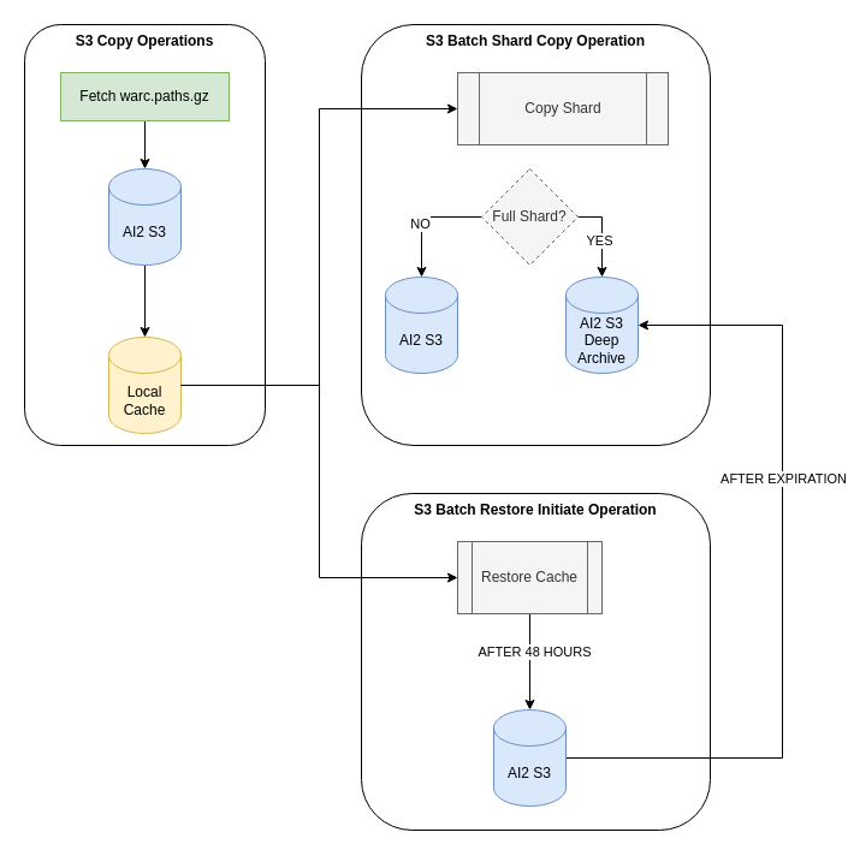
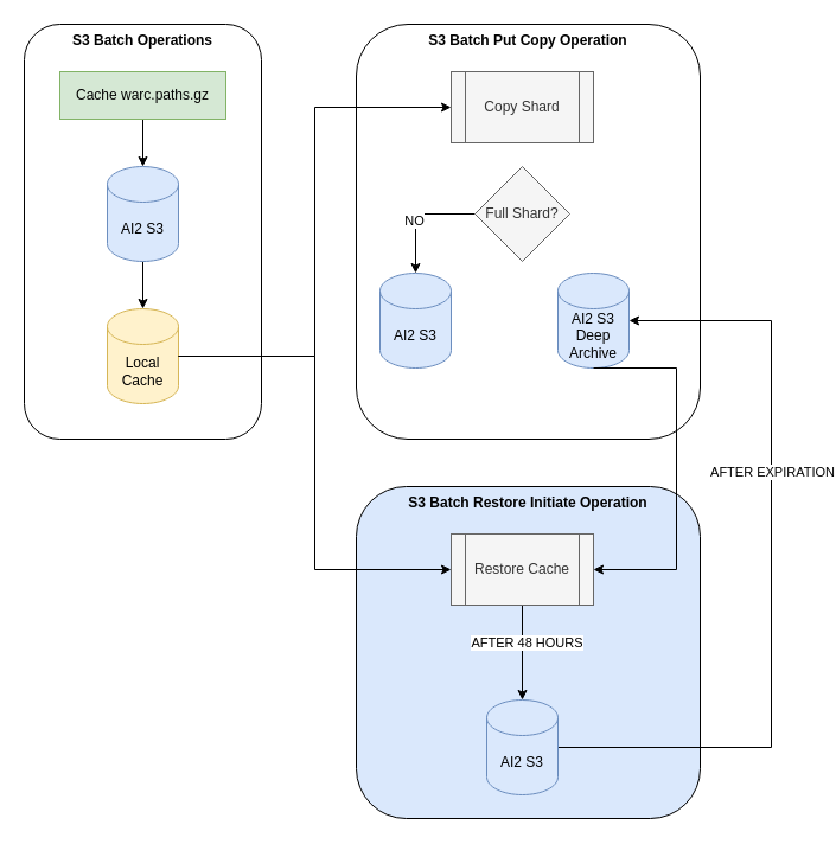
- <mxCell id="2" value="S3 Copy Operations" style="rounded=1;whiteSpace=wrap;html=1;verticalAlign=top;fontStyle=1" vertex="1" parent="1"><mxGeometry x="20" y="20" width="200" height="350" as="geometry" /></mxCell>
+ <mxCell id="2" value="S3 Batch Operations" style="rounded=1;whiteSpace=wrap;html=1;verticalAlign=top;fontStyle=1" vertex="1" parent="1"><mxGeometry x="20" y="20" width="200" height="350" as="geometry" /></mxCell>
- <mxCell id="8" value="S3 Batch Shard Copy Operation" style="rounded=1;whiteSpace=wrap;html=1;verticalAlign=top;fontStyle=1" vertex="1" parent="1"><mxGeometry x="300" y="20" width="290" height="350" as="geometry" /></mxCell>
+ <mxCell id="8" value="S3 Batch Put Copy Operation" style="rounded=1;whiteSpace=wrap;html=1;verticalAlign=top;fontStyle=1" vertex="1" parent="1"><mxGeometry x="300" y="20" width="290" height="350" as="geometry" /></mxCell>
- <mxCell id="4" value="Fetch warc.paths.gz" style="rounded=0;whiteSpace=wrap;html=1;fillColor=#d5e8d4;strokeColor=#82b366;" vertex="1" parent="1"><mxGeometry x="50" y="60" width="140" height="40" as="geometry" /></mxCell>
+ <mxCell id="4" value="Cache warc.paths.gz" style="rounded=0;whiteSpace=wrap;html=1;fillColor=#d5e8d4;strokeColor=#82b366;" vertex="1" parent="1"><mxGeometry x="50" y="60" width="140" height="40" as="geometry" /></mxCell>
- <mxCell id="11" value="Copy Shard" style="shape=process;whiteSpace=wrap;html=1;backgroundOutline=1;fillColor=#f5f5f5;fontColor=#333333;strokeColor=#666666;" vertex="1" parent="1"><mxGeometry x="380" y="60" width="175" height="60" as="geometry" /></mxCell>
+ <mxCell id="11" value="Copy Shard" style="shape=process;whiteSpace=wrap;html=1;backgroundOutline=1;fillColor=#f5f5f5;fontColor=#333333;strokeColor=#666666;" vertex="1" parent="1"><mxGeometry x="380" y="60" width="120" height="60" as="geometry" /></mxCell>
- <mxCell id="16" value="Full Shard?" style="rhombus;whiteSpace=wrap;html=1;fillColor=#f5f5f5;fontColor=#333333;strokeColor=#666666;dashed=1;" vertex="1" parent="1"><mxGeometry x="400" y="140" width="80" height="80" as="geometry" /></mxCell>
+ <mxCell id="16" value="Full Shard?" style="rhombus;whiteSpace=wrap;html=1;fillColor=#f5f5f5;fontColor=#333333;strokeColor=#666666;" vertex="1" parent="1"><mxGeometry x="400" y="140" width="80" height="80" as="geometry" /></mxCell>
- <mxCell id="12" style="edgeStyle=orthogonalEdgeStyle;rounded=0;orthogonalLoop=1;jettySize=auto;html=1;exitX=1;exitY=0.5;exitDx=0;exitDy=0;" edge="1" parent="1" source="16" target="9"><mxGeometry relative="1" as="geometry" /></mxCell>
- <mxCell id="13" value="YES" style="edgeLabel;html=1;align=center;verticalAlign=middle;resizable=0;points=[];" vertex="1" connectable="0" parent="12"><mxGeometry x="0.105" y="-3" relative="1" as="geometry"><mxPoint as="offset" /></mxGeometry></mxCell>
- <mxCell id="7" value="Local Cache" style="shape=cylinder3;whiteSpace=wrap;html=1;boundedLbl=1;backgroundOutline=1;size=15;fillColor=#fff2cc;strokeColor=#d6b656;" vertex="1" parent="1"><mxGeometry x="90" y="280" width="60" height="80" as="geometry" /></mxCell>
+ <mxCell id="7" value="Local Cache" style="shape=cylinder3;whiteSpace=wrap;html=1;boundedLbl=1;backgroundOutline=1;size=15;fillColor=#fff2cc;strokeColor=#d6b656;" vertex="1" parent="1"><mxGeometry x="90" y="260" width="60" height="80" as="geometry" /></mxCell>
+ <mxCell id="25" style="edgeStyle=orthogonalEdgeStyle;rounded=0;orthogonalLoop=1;jettySize=auto;html=1;exitX=0.5;exitY=1;exitDx=0;exitDy=0;exitPerimeter=0;entryX=1;entryY=0.5;entryDx=0;entryDy=0;" edge="1" parent="1" source="9" target="21"><mxGeometry relative="1" as="geometry"><Array as="points"><mxPoint x="570" y="310" /><mxPoint x="570" y="480" /></Array></mxGeometry></mxCell>
- <mxCell id="18" value="S3 Batch Restore Initiate Operation" style="rounded=1;whiteSpace=wrap;html=1;verticalAlign=top;fontStyle=1" vertex="1" parent="1"><mxGeometry x="300" y="410" width="290" height="280" as="geometry" /></mxCell>
+ <mxCell id="18" value="S3 Batch Restore Initiate Operation" style="rounded=1;whiteSpace=wrap;html=1;verticalAlign=top;fontStyle=1;fillColor=#dae8fc;" vertex="1" parent="1"><mxGeometry x="300" y="410" width="290" height="280" as="geometry" /></mxCell>
